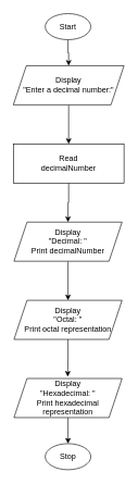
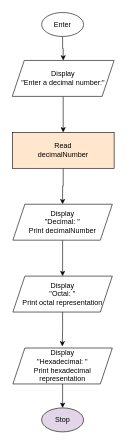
- <mxCell id="3" value="Start" style="ellipse;whiteSpace=wrap;html=1;" vertex="1" parent="1"><mxGeometry x="69" y="20" width="70" height="40" as="geometry" /></mxCell>
+ <mxCell id="3" value="Enter" style="ellipse;whiteSpace=wrap;html=1;" vertex="1" parent="1"><mxGeometry x="69" y="20" width="70" height="40" as="geometry" /></mxCell>
- <mxCell id="7" value="Read&lt;br&gt;decimalNumber" style="rounded=0;whiteSpace=wrap;html=1;" vertex="1" parent="1"><mxGeometry x="20" y="220" width="170" height="60" as="geometry" /></mxCell>
+ <mxCell id="7" value="Read&lt;br&gt;decimalNumber" style="rounded=0;whiteSpace=wrap;html=1;fillColor=#ffe6cc;" vertex="1" parent="1"><mxGeometry x="20" y="220" width="170" height="60" as="geometry" /></mxCell>
- <mxCell id="14" value="Stop" style="ellipse;whiteSpace=wrap;html=1;" vertex="1" parent="1"><mxGeometry x="69" y="680" width="70" height="40" as="geometry" /></mxCell>
+ <mxCell id="14" value="Stop" style="ellipse;whiteSpace=wrap;html=1;fillColor=#e1d5e7;" vertex="1" parent="1"><mxGeometry x="69" y="680" width="70" height="40" as="geometry" /></mxCell>
